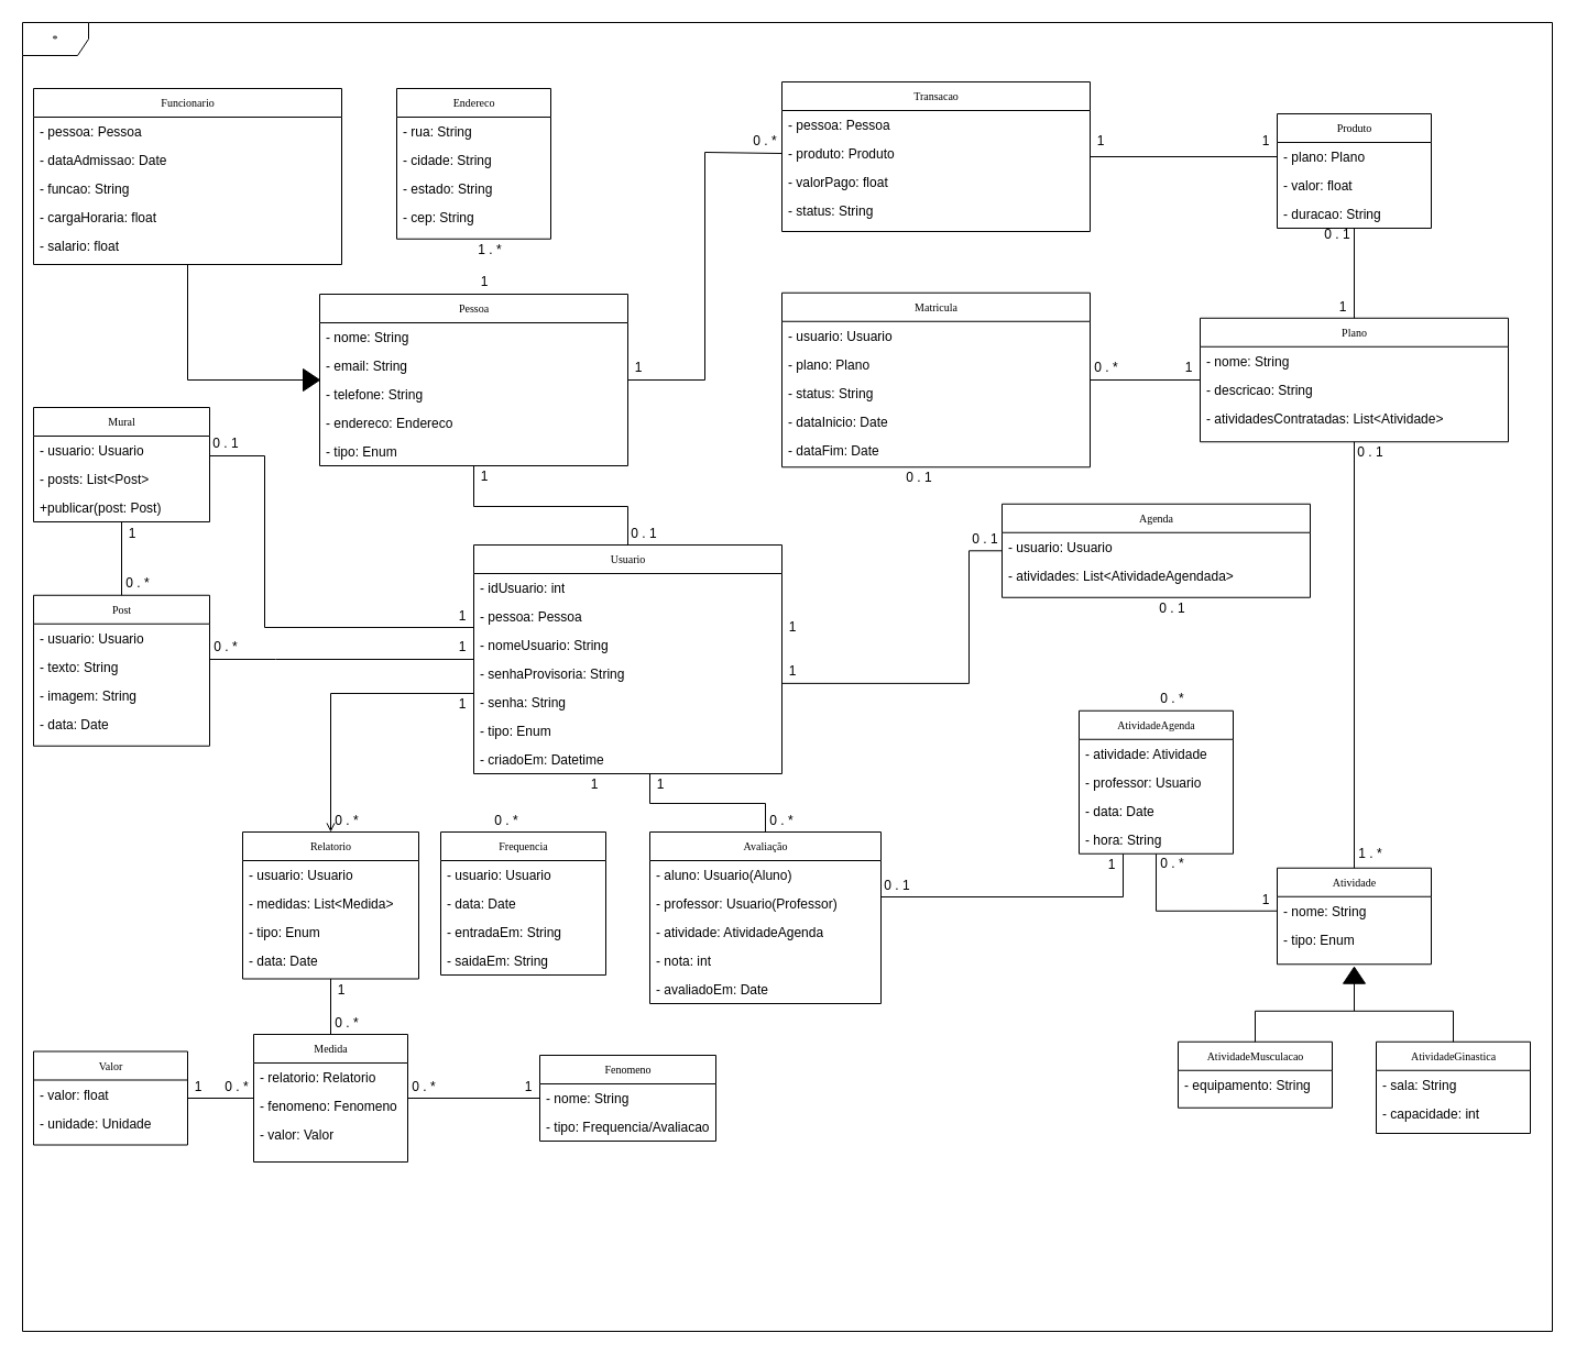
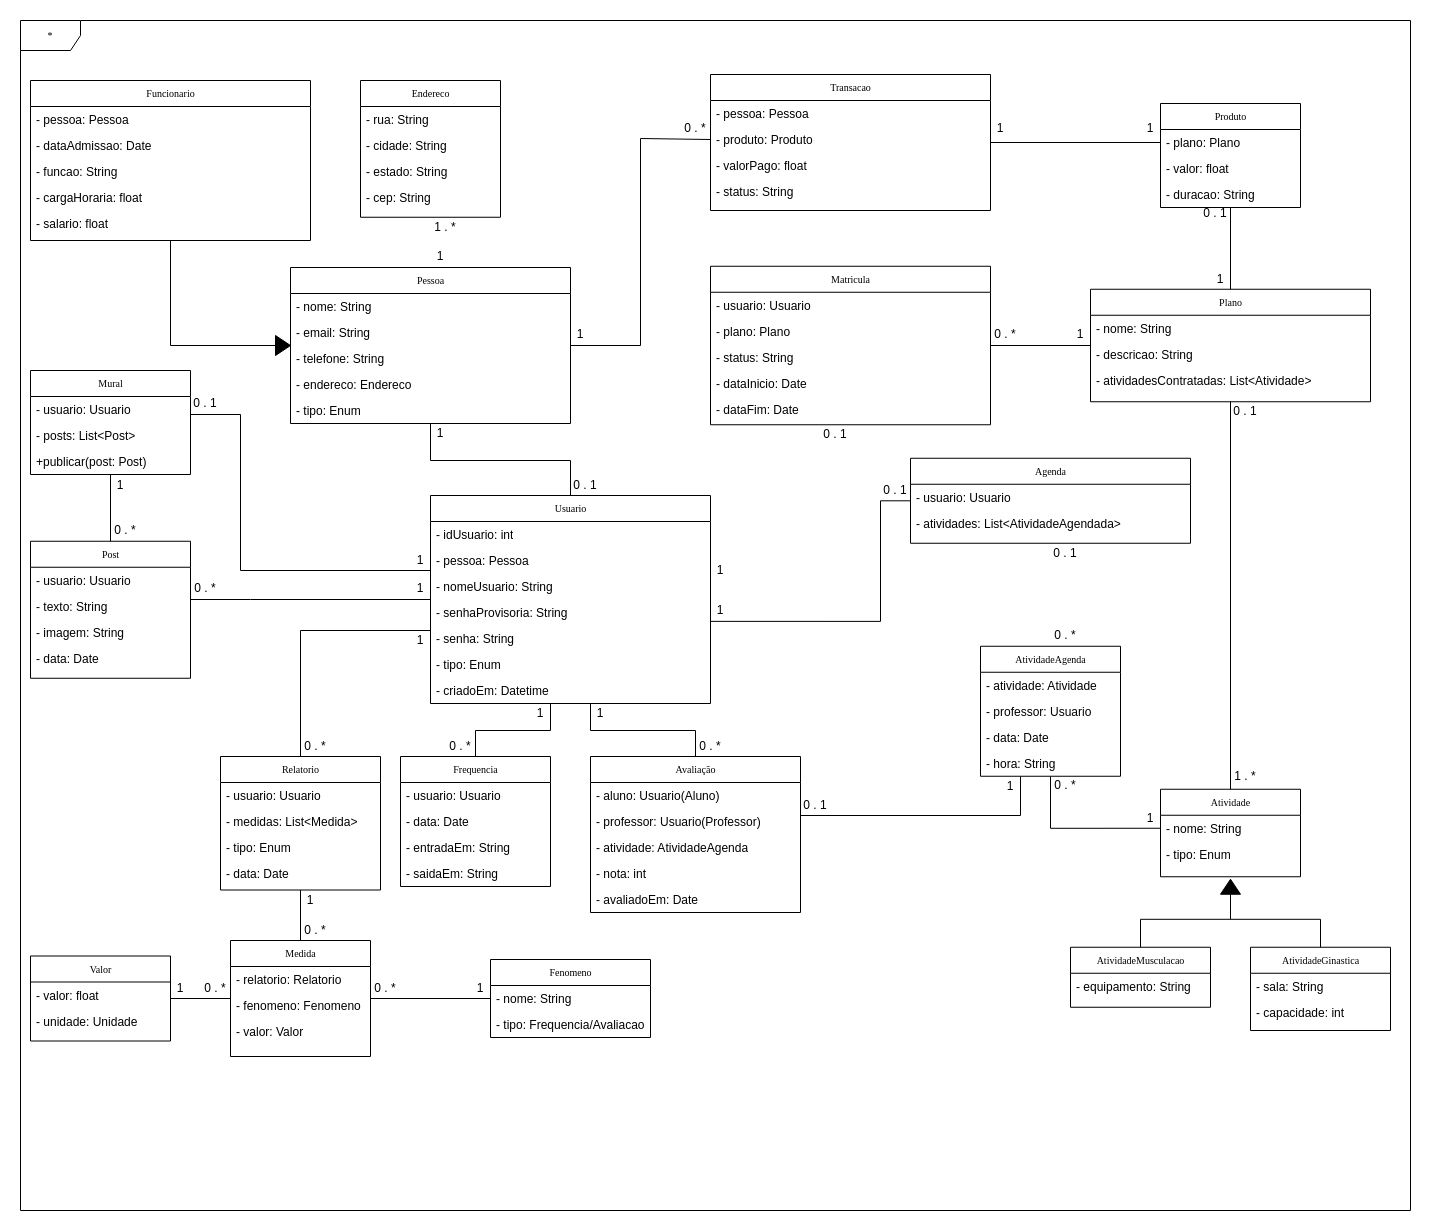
+ <mxCell id="5" style="edgeStyle=orthogonalEdgeStyle;rounded=0;orthogonalLoop=1;jettySize=auto;html=1;endArrow=none;endFill=0;" edge="1" parent="1" source="8" target="73"><mxGeometry relative="1" as="geometry"><Array as="points"><mxPoint x="550" y="730" /><mxPoint x="475" y="730" /></Array></mxGeometry></mxCell>
- <mxCell id="6" style="edgeStyle=orthogonalEdgeStyle;rounded=0;orthogonalLoop=1;jettySize=auto;html=1;endArrow=open;endFill=0;entryX=0.5;entryY=0;entryDx=0;entryDy=0;" edge="1" parent="1" source="8" target="50"><mxGeometry relative="1" as="geometry"><Array as="points"><mxPoint x="300" y="630" /></Array></mxGeometry></mxCell>
+ <mxCell id="6" style="edgeStyle=orthogonalEdgeStyle;rounded=0;orthogonalLoop=1;jettySize=auto;html=1;endArrow=none;endFill=0;entryX=0.5;entryY=0;entryDx=0;entryDy=0;" edge="1" parent="1" source="8" target="50"><mxGeometry relative="1" as="geometry"><Array as="points"><mxPoint x="300" y="630" /></Array></mxGeometry></mxCell>
